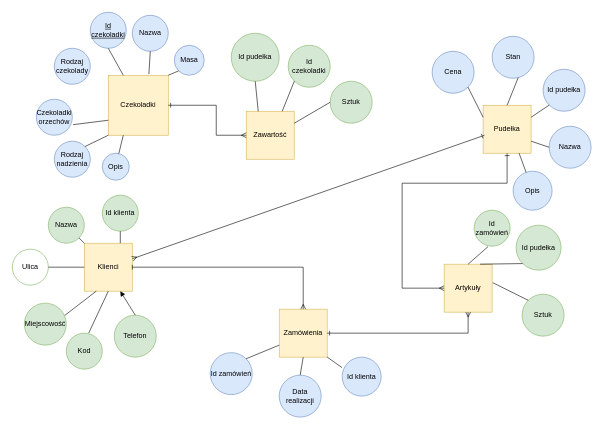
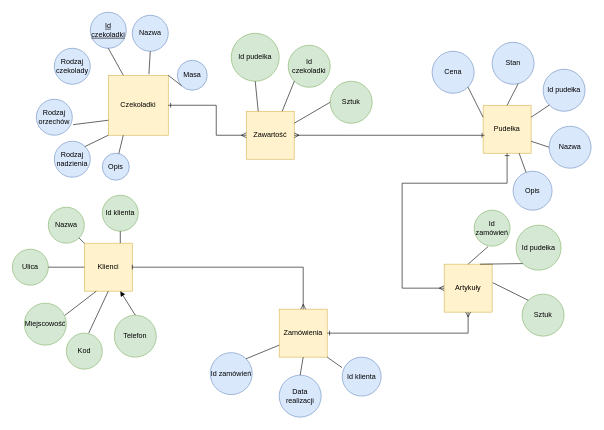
- <mxCell id="34" value="Stan" style="ellipse;whiteSpace=wrap;html=1;aspect=fixed;fillColor=#dae8fc;strokeColor=#6c8ebf;" vertex="1" parent="1"><mxGeometry x="820" y="60" width="70" height="70" as="geometry" /></mxCell>
+ <mxCell id="34" value="Stan" style="ellipse;whiteSpace=wrap;html=1;aspect=fixed;fillColor=#dae8fc;strokeColor=#6c8ebf;" vertex="1" parent="1"><mxGeometry x="820" y="70" width="70" height="70" as="geometry" /></mxCell>
- <mxCell id="17" value="Masa" style="ellipse;whiteSpace=wrap;html=1;aspect=fixed;fillColor=#dae8fc;strokeColor=#6c8ebf;" vertex="1" parent="1"><mxGeometry x="290" y="75" width="50" height="50" as="geometry" /></mxCell>
+ <mxCell id="17" value="Masa" style="ellipse;whiteSpace=wrap;html=1;aspect=fixed;fillColor=#dae8fc;strokeColor=#6c8ebf;" vertex="1" parent="1"><mxGeometry x="295" y="100" width="50" height="50" as="geometry" /></mxCell>
- <mxCell id="14" value="Czekoladki orzechów" style="ellipse;whiteSpace=wrap;html=1;aspect=fixed;fillColor=#dae8fc;strokeColor=#6c8ebf;" vertex="1" parent="1"><mxGeometry x="60" y="165" width="60" height="60" as="geometry" /></mxCell>
+ <mxCell id="14" value="Rodzaj orzechów" style="ellipse;whiteSpace=wrap;html=1;aspect=fixed;fillColor=#dae8fc;strokeColor=#6c8ebf;" vertex="1" parent="1"><mxGeometry x="60" y="165" width="60" height="60" as="geometry" /></mxCell>
- <mxCell id="65" value="" style="endArrow=ERmany;html=1;rounded=0;exitX=0.028;exitY=0.626;exitDx=0;exitDy=0;exitPerimeter=0;startArrow=ERone;startFill=0;endFill=0;" edge="1" parent="1" source="5" target="6"><mxGeometry width="50" height="50" relative="1" as="geometry"><mxPoint x="460" y="455" as="sourcePoint" /><mxPoint x="510" y="405" as="targetPoint" /></mxGeometry></mxCell>
+ <mxCell id="65" value="" style="endArrow=ERmany;html=1;rounded=0;entryX=1;entryY=0.5;entryDx=0;entryDy=0;exitX=0.028;exitY=0.626;exitDx=0;exitDy=0;exitPerimeter=0;startArrow=ERone;startFill=0;endFill=0;" edge="1" parent="1" source="5" target="7"><mxGeometry width="50" height="50" relative="1" as="geometry"><mxPoint x="460" y="455" as="sourcePoint" /><mxPoint x="510" y="405" as="targetPoint" /></mxGeometry></mxCell>
- <mxCell id="39" value="Ulica" style="ellipse;whiteSpace=wrap;html=1;aspect=fixed;fillColor=#ffffff;strokeColor=#82b366;" vertex="1" parent="1"><mxGeometry x="20" y="415" width="60" height="60" as="geometry" /></mxCell>
+ <mxCell id="39" value="Ulica" style="ellipse;whiteSpace=wrap;html=1;aspect=fixed;fillColor=#d5e8d4;strokeColor=#82b366;" vertex="1" parent="1"><mxGeometry x="20" y="415" width="60" height="60" as="geometry" /></mxCell>
